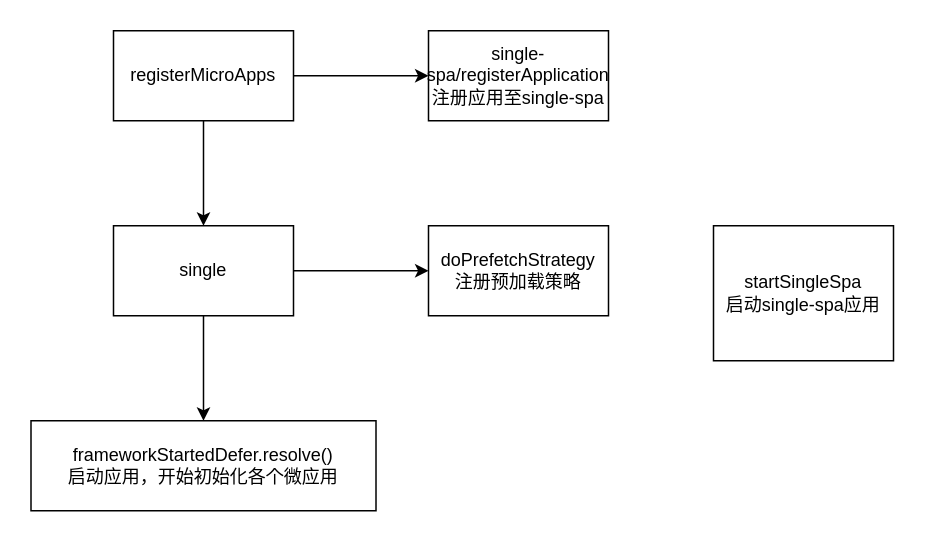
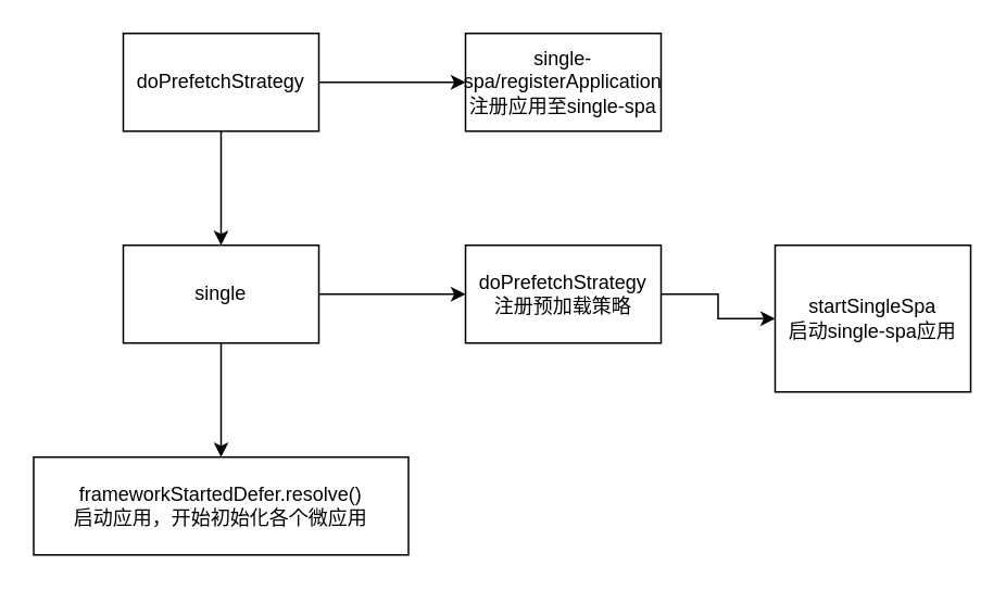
- <mxCell id="4" value="registerMicroApps" style="rounded=0;whiteSpace=wrap;html=1;" vertex="1" parent="1"><mxGeometry x="75" y="20" width="120" height="60" as="geometry" /></mxCell>
+ <mxCell id="4" value="doPrefetchStrategy" style="rounded=0;whiteSpace=wrap;html=1;" vertex="1" parent="1"><mxGeometry x="75" y="20" width="120" height="60" as="geometry" /></mxCell>
+ <mxCell id="8" style="edgeStyle=orthogonalEdgeStyle;rounded=0;orthogonalLoop=1;jettySize=auto;html=1;exitX=1;exitY=0.5;exitDx=0;exitDy=0;" edge="1" parent="1" source="9" target="11"><mxGeometry relative="1" as="geometry" /></mxCell>
